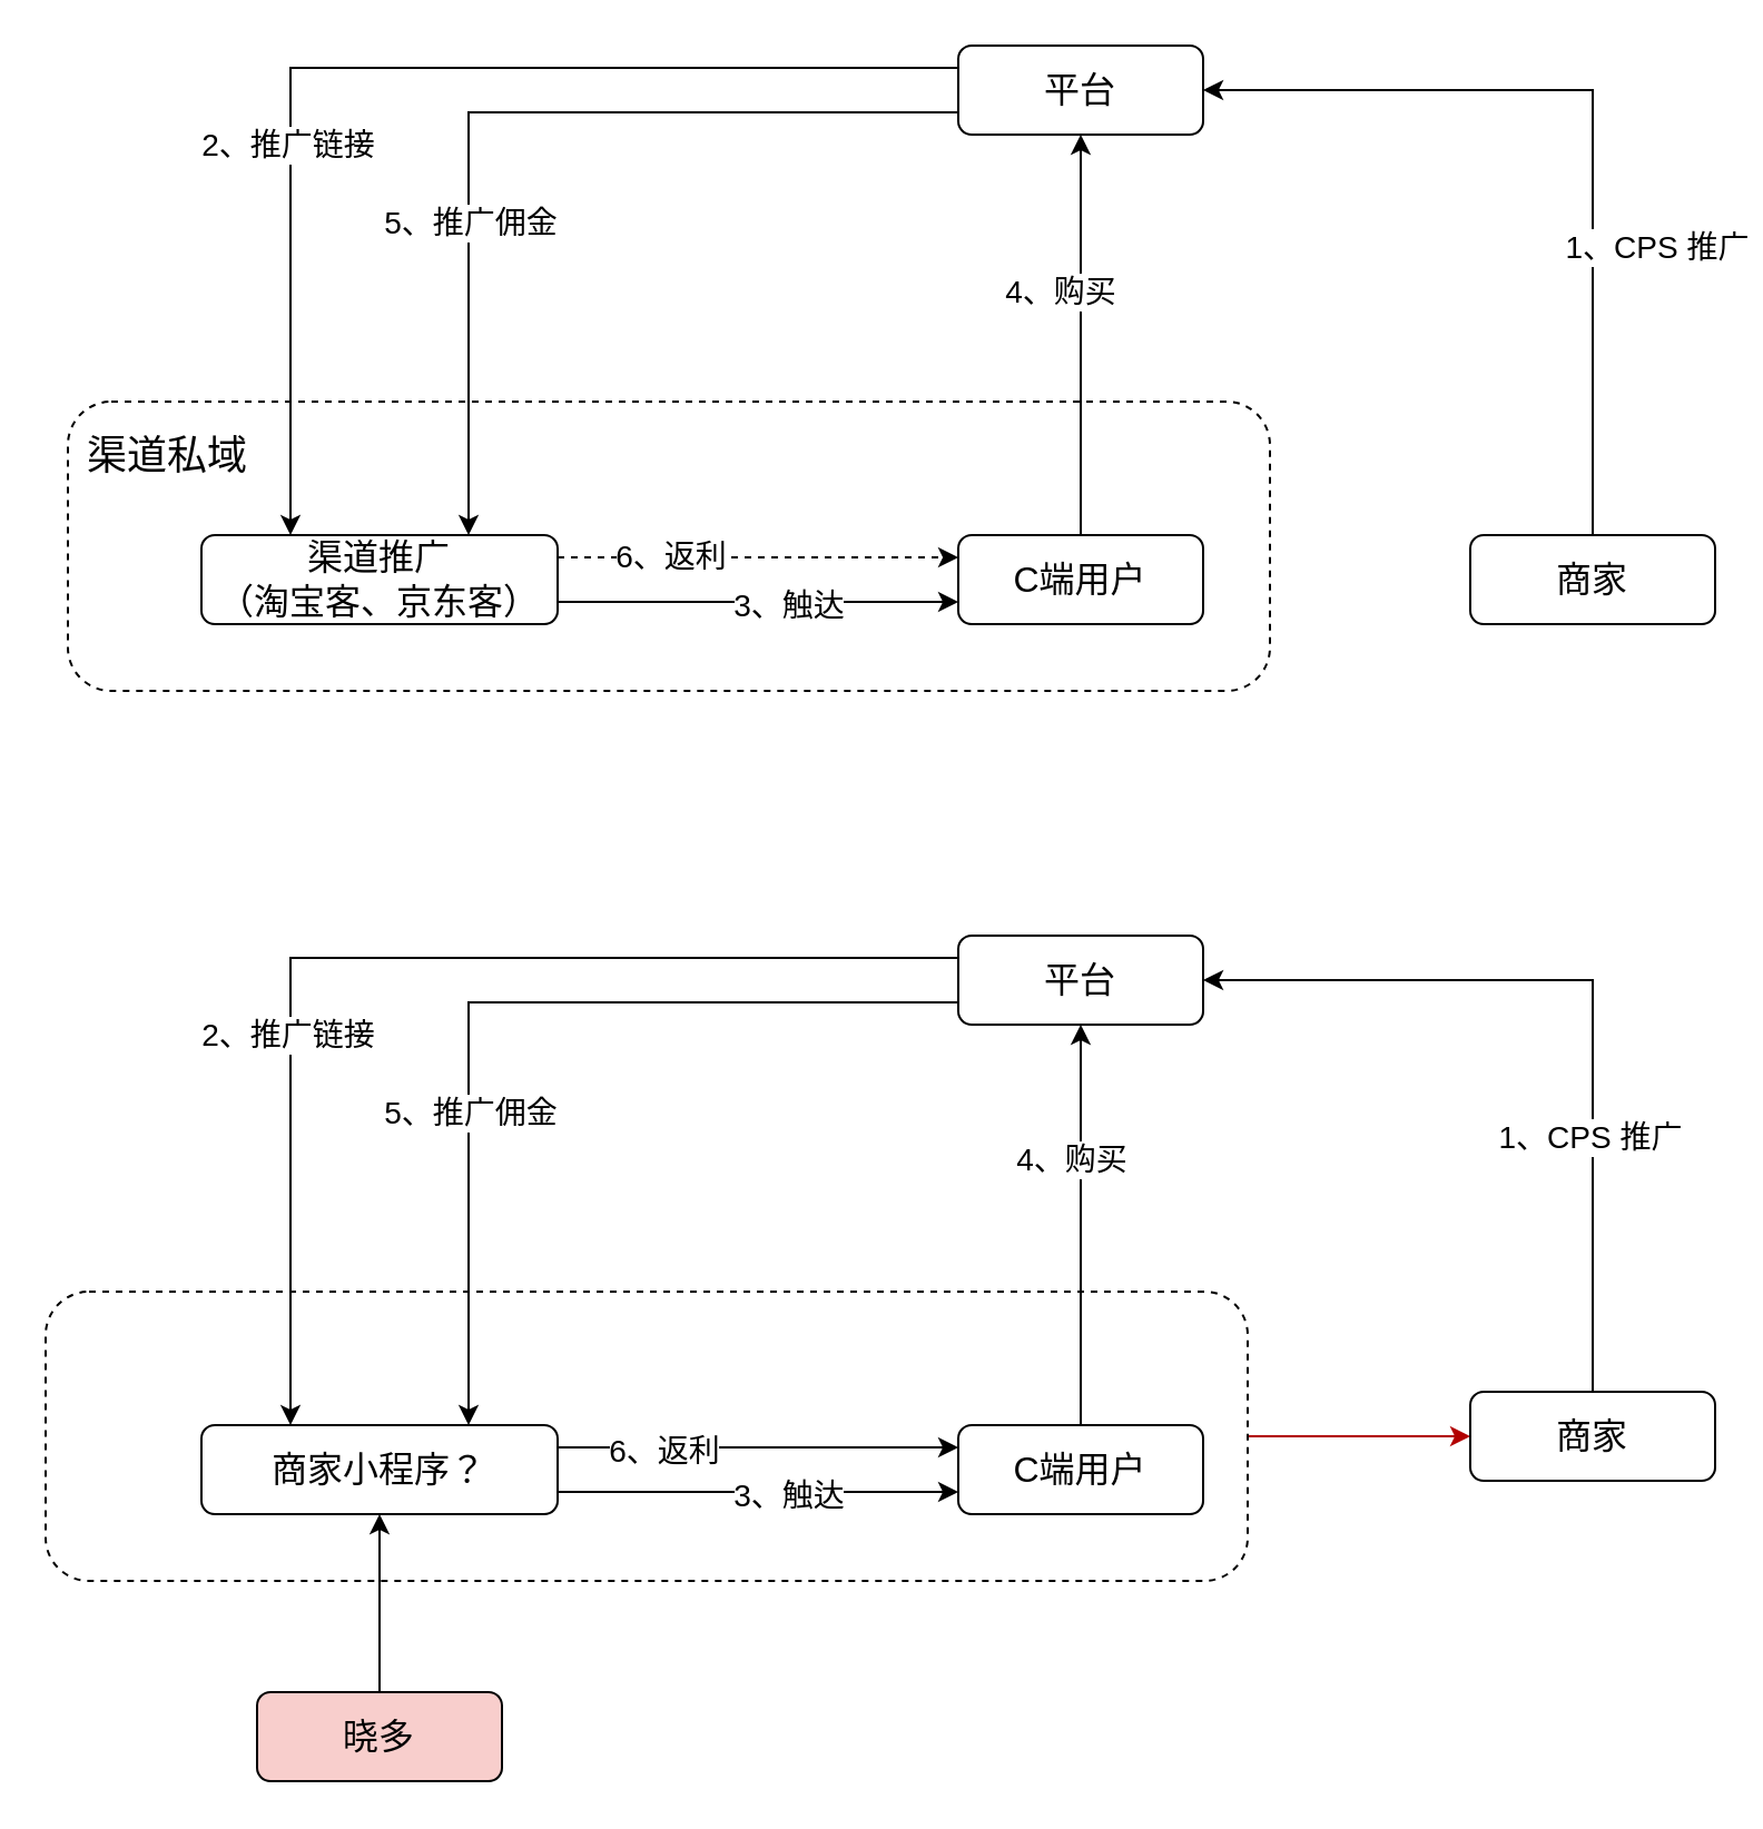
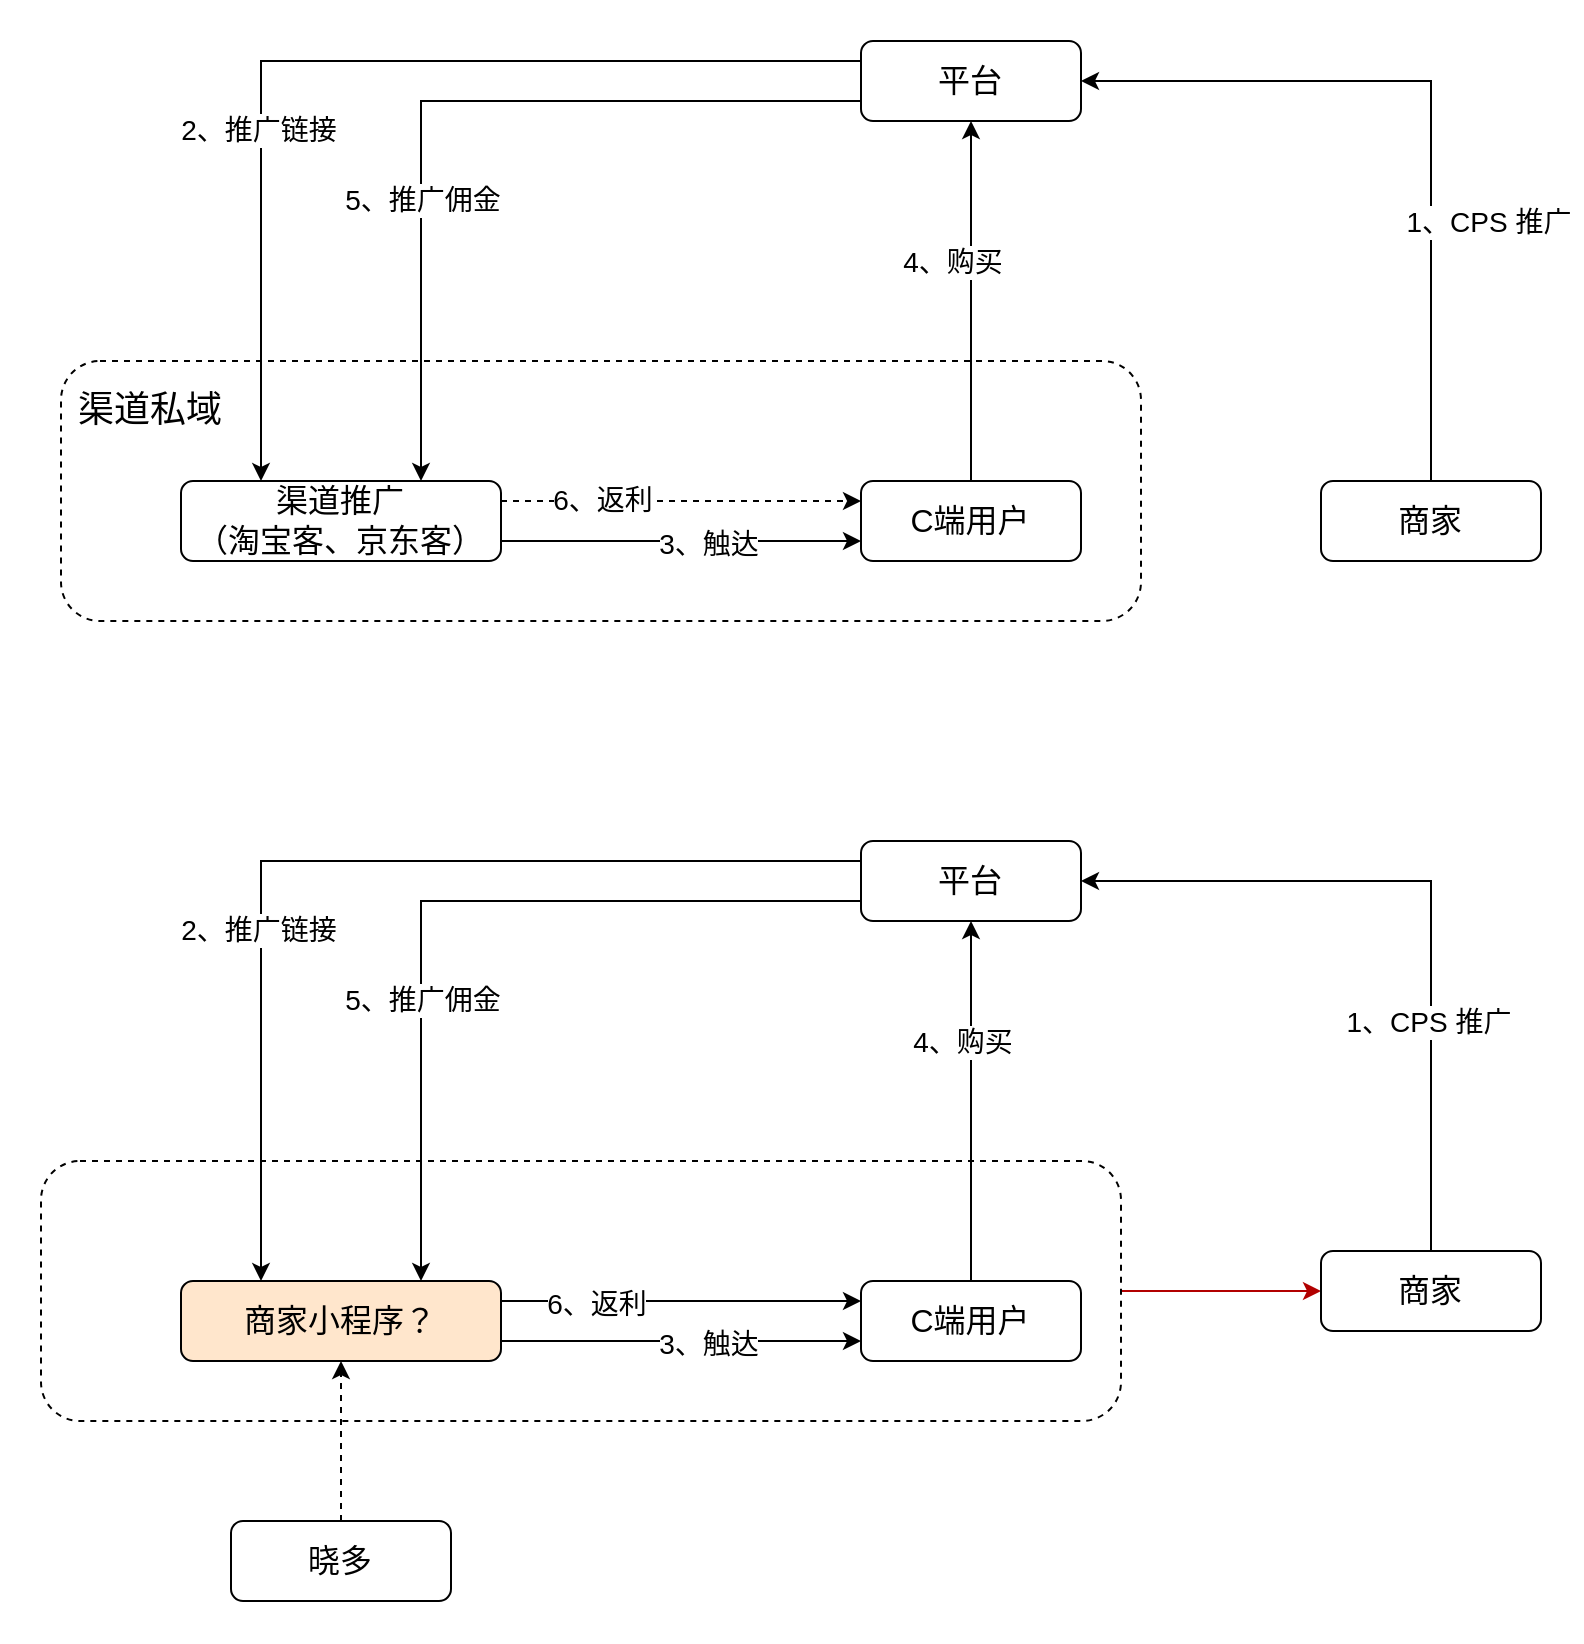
- <mxCell id="33" value="&lt;font size=&quot;3&quot;&gt;商家小程序？&lt;/font&gt;" style="rounded=1;whiteSpace=wrap;html=1;" vertex="1" parent="1"><mxGeometry x="90" y="640" width="160" height="40" as="geometry" /></mxCell>
+ <mxCell id="33" value="&lt;font size=&quot;3&quot;&gt;商家小程序？&lt;/font&gt;" style="rounded=1;whiteSpace=wrap;html=1;fillColor=#ffe6cc;" vertex="1" parent="1"><mxGeometry x="90" y="640" width="160" height="40" as="geometry" /></mxCell>
- <mxCell id="38" style="edgeStyle=none;rounded=0;orthogonalLoop=1;jettySize=auto;html=1;exitX=0.5;exitY=0;exitDx=0;exitDy=0;" edge="1" parent="1" source="39" target="33"><mxGeometry relative="1" as="geometry" /></mxCell>
+ <mxCell id="38" style="edgeStyle=none;rounded=0;orthogonalLoop=1;jettySize=auto;html=1;exitX=0.5;exitY=0;exitDx=0;exitDy=0;dashed=1;" edge="1" parent="1" source="39" target="33"><mxGeometry relative="1" as="geometry" /></mxCell>
- <mxCell id="39" value="&lt;font size=&quot;3&quot;&gt;晓多&lt;/font&gt;" style="rounded=1;whiteSpace=wrap;html=1;fillColor=#f8cecc;" vertex="1" parent="1"><mxGeometry x="115" y="760" width="110" height="40" as="geometry" /></mxCell>
+ <mxCell id="39" value="&lt;font size=&quot;3&quot;&gt;晓多&lt;/font&gt;" style="rounded=1;whiteSpace=wrap;html=1;" vertex="1" parent="1"><mxGeometry x="115" y="760" width="110" height="40" as="geometry" /></mxCell>
